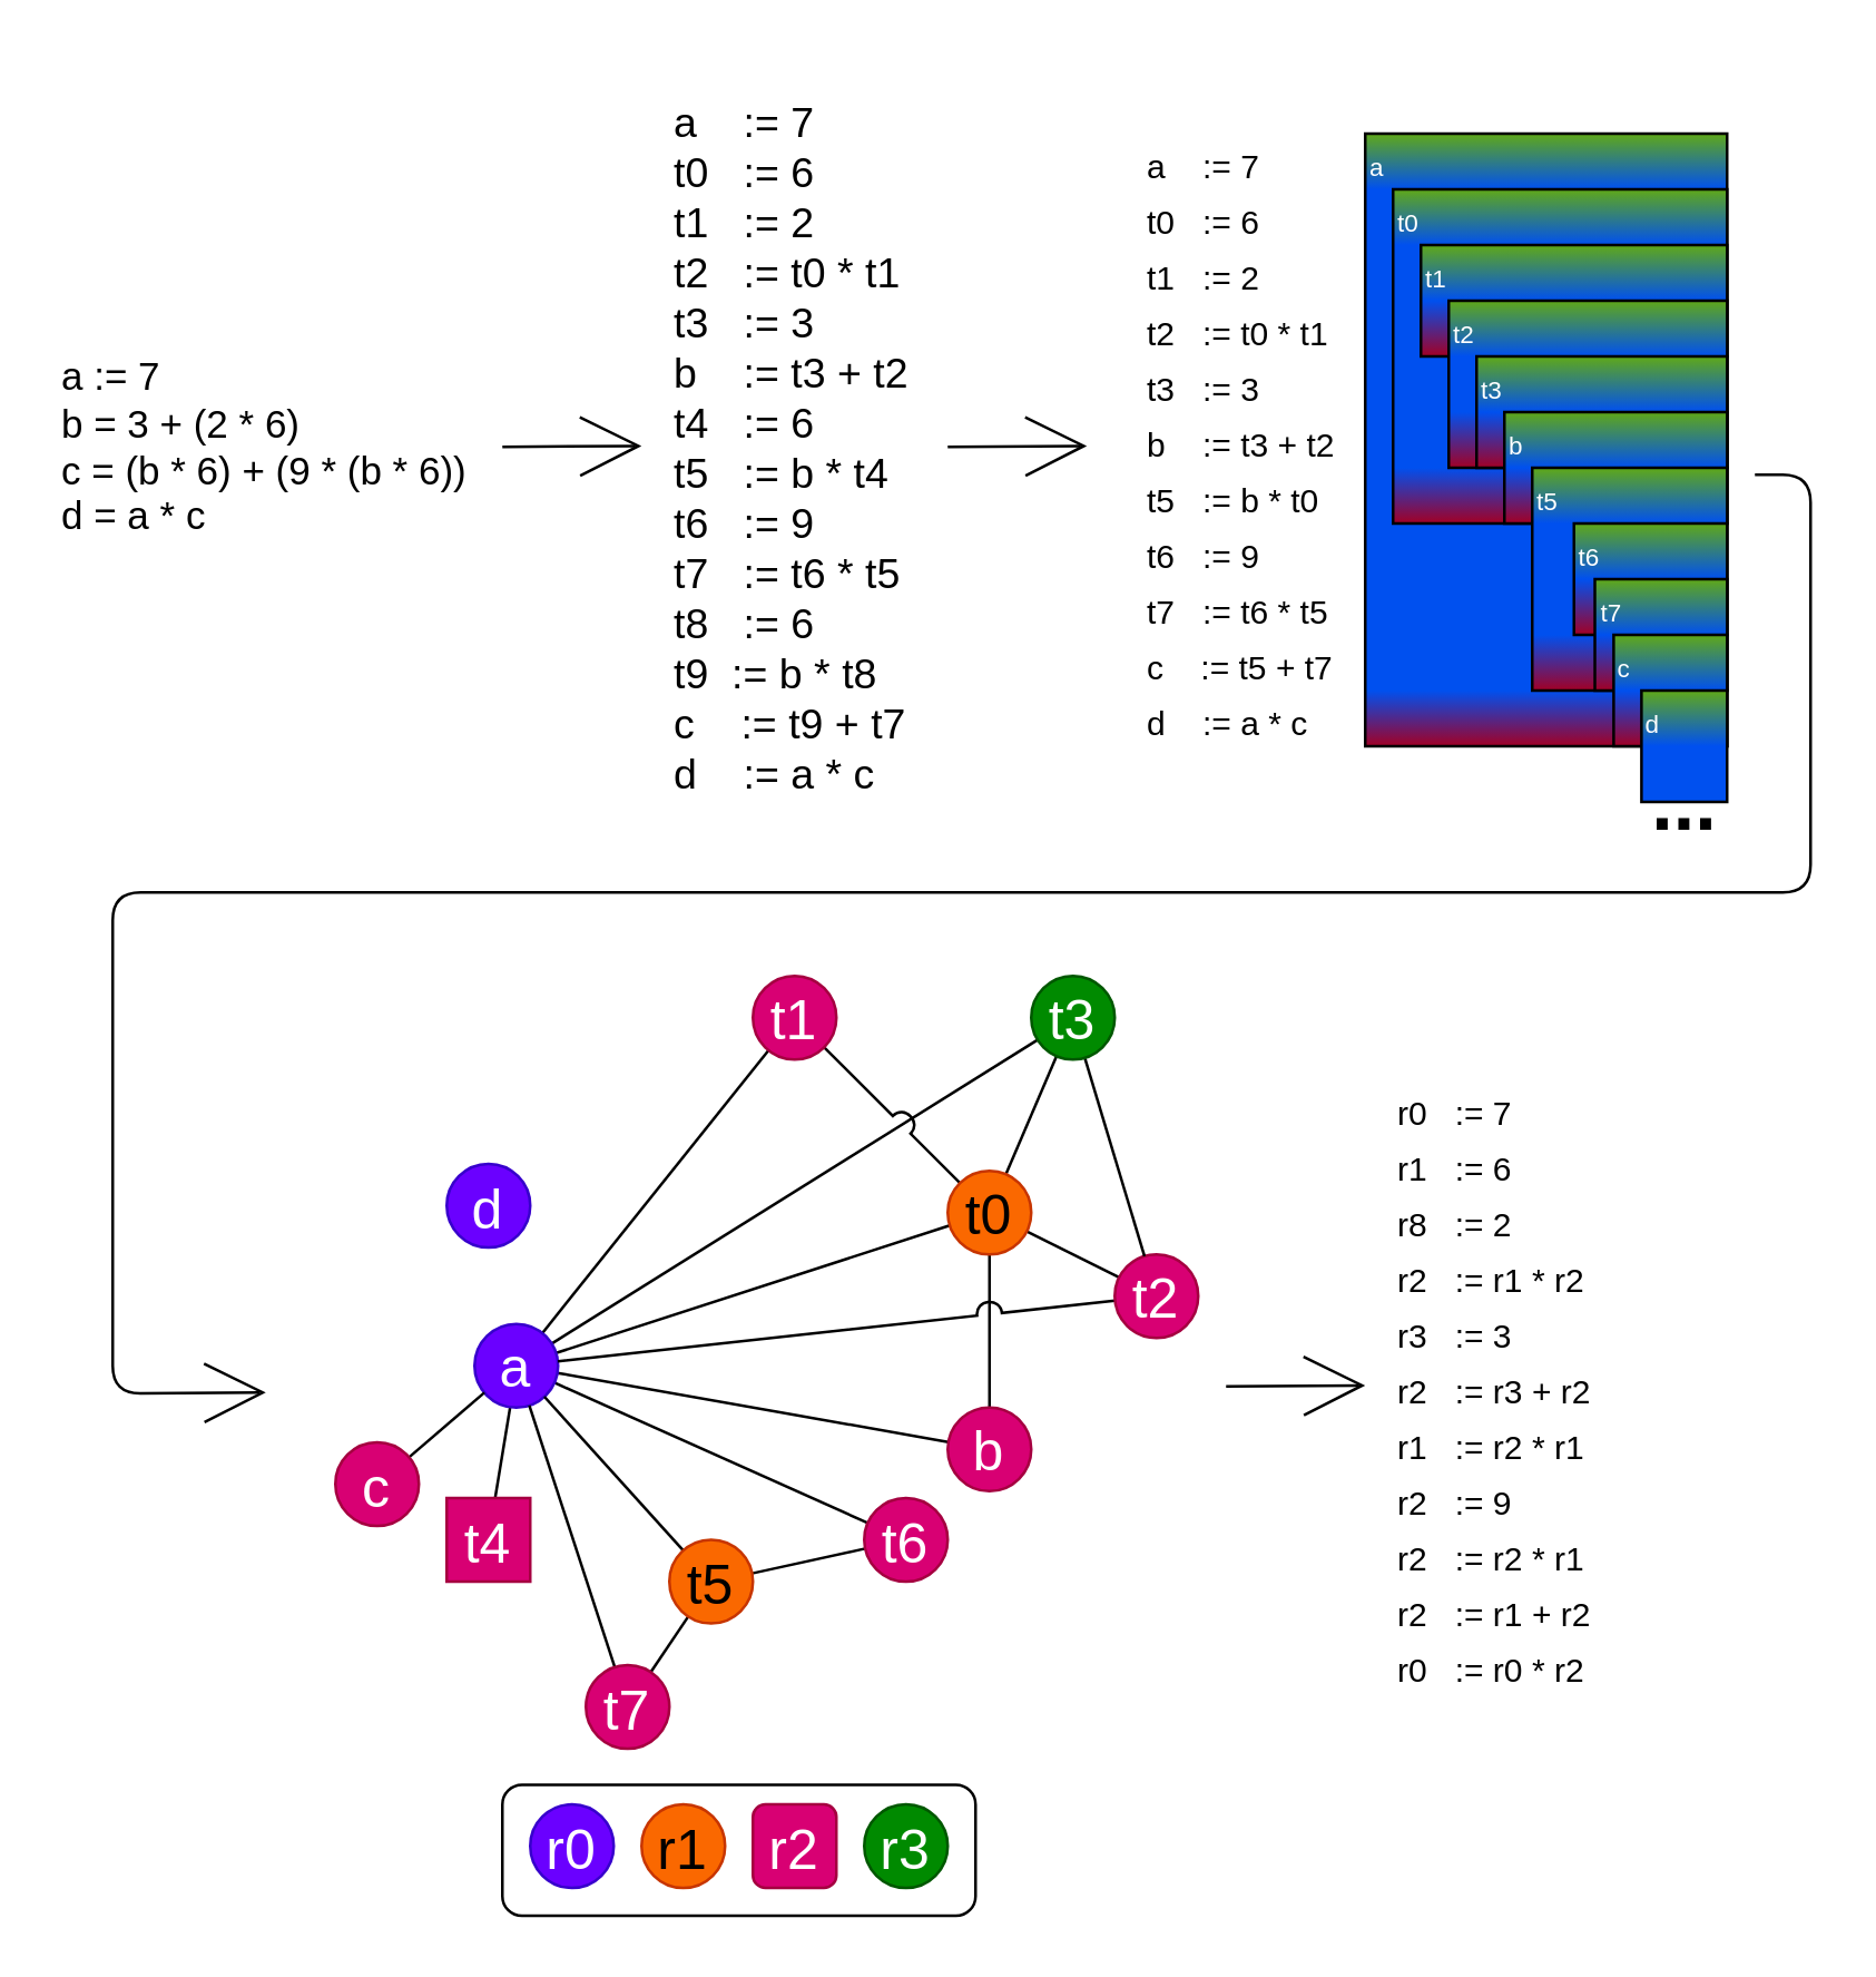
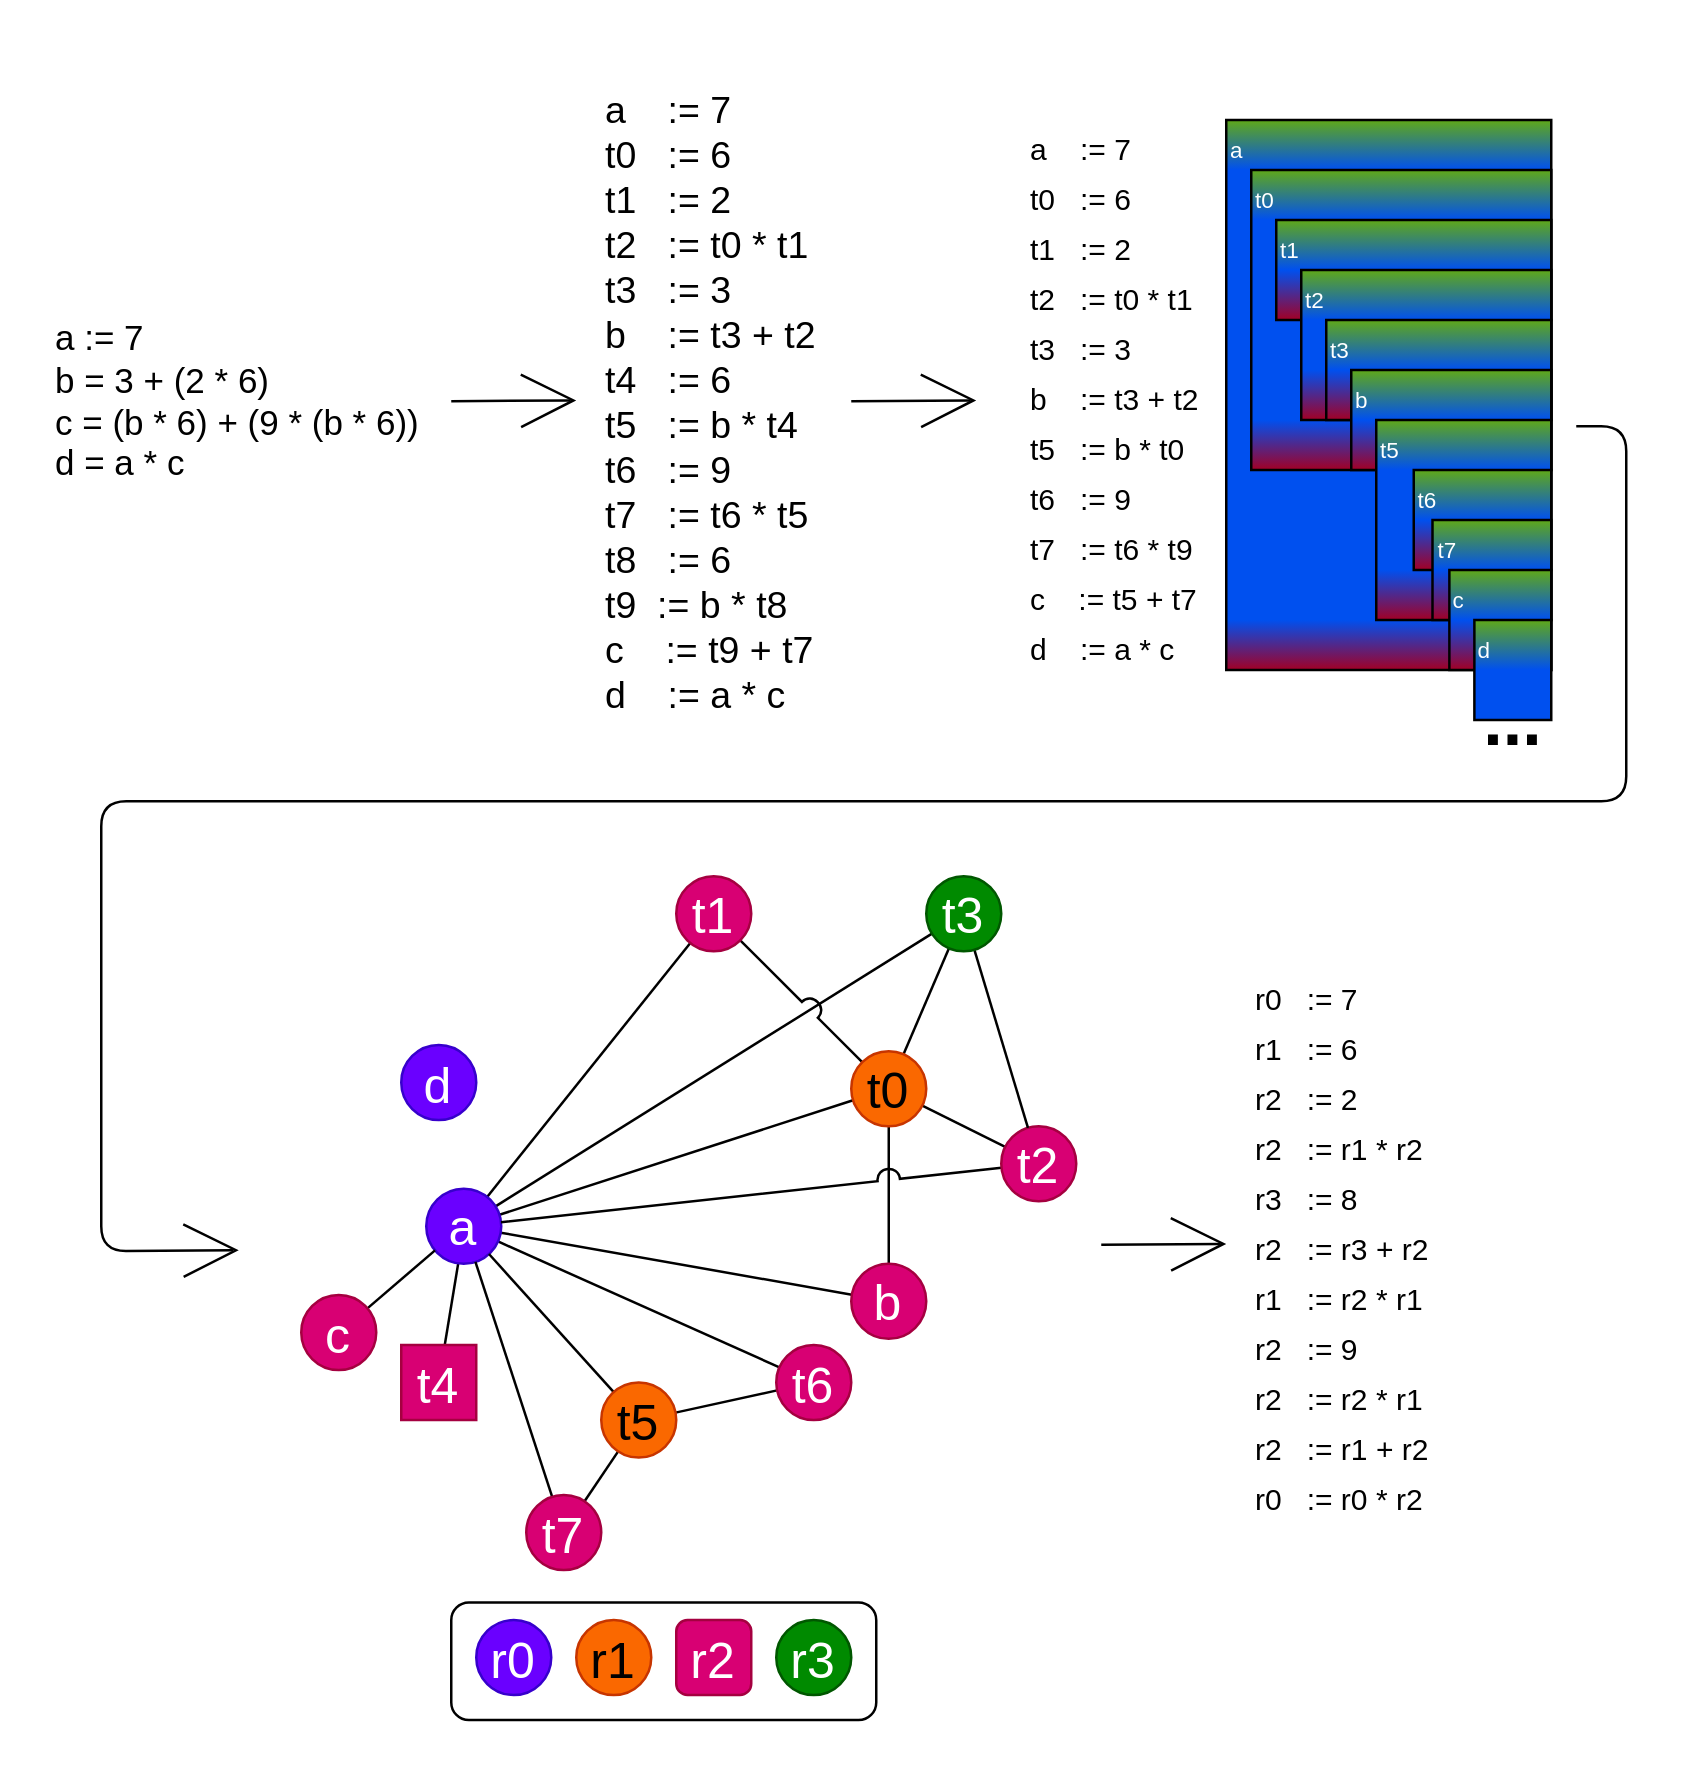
- <mxCell id="45" value="&lt;span style=&quot;font-size: 12px&quot;&gt;t7&amp;nbsp; &amp;nbsp;:= t6 * t5&lt;/span&gt;" style="text;html=1;strokeColor=none;fillColor=none;align=left;verticalAlign=middle;whiteSpace=wrap;rounded=0;fontSize=15;" parent="1" vertex="1"><mxGeometry x="410" y="207.5" width="70" height="20" as="geometry" /></mxCell>
+ <mxCell id="45" value="&lt;span style=&quot;font-size: 12px&quot;&gt;t7&amp;nbsp; &amp;nbsp;:= t6 * t9&lt;/span&gt;" style="text;html=1;strokeColor=none;fillColor=none;align=left;verticalAlign=middle;whiteSpace=wrap;rounded=0;fontSize=15;" parent="1" vertex="1"><mxGeometry x="410" y="207.5" width="70" height="20" as="geometry" /></mxCell>
- <mxCell id="86" value="&lt;span style=&quot;font-size: 12px&quot;&gt;r8&amp;nbsp; &amp;nbsp;:= 2&lt;/span&gt;" style="text;html=1;strokeColor=none;fillColor=none;align=left;verticalAlign=middle;whiteSpace=wrap;rounded=0;fontSize=15;" parent="1" vertex="1"><mxGeometry x="500" y="427.5" width="70" height="20" as="geometry" /></mxCell>
+ <mxCell id="86" value="&lt;span style=&quot;font-size: 12px&quot;&gt;r2&amp;nbsp; &amp;nbsp;:= 2&lt;/span&gt;" style="text;html=1;strokeColor=none;fillColor=none;align=left;verticalAlign=middle;whiteSpace=wrap;rounded=0;fontSize=15;" parent="1" vertex="1"><mxGeometry x="500" y="427.5" width="70" height="20" as="geometry" /></mxCell>
- <mxCell id="88" value="&lt;span style=&quot;font-size: 12px&quot;&gt;r3&amp;nbsp; &amp;nbsp;:= 3&lt;/span&gt;" style="text;html=1;strokeColor=none;fillColor=none;align=left;verticalAlign=middle;whiteSpace=wrap;rounded=0;fontSize=15;" parent="1" vertex="1"><mxGeometry x="500" y="467.5" width="70" height="20" as="geometry" /></mxCell>
+ <mxCell id="88" value="&lt;span style=&quot;font-size: 12px&quot;&gt;r3&amp;nbsp; &amp;nbsp;:= 8&lt;/span&gt;" style="text;html=1;strokeColor=none;fillColor=none;align=left;verticalAlign=middle;whiteSpace=wrap;rounded=0;fontSize=15;" parent="1" vertex="1"><mxGeometry x="500" y="467.5" width="70" height="20" as="geometry" /></mxCell>
